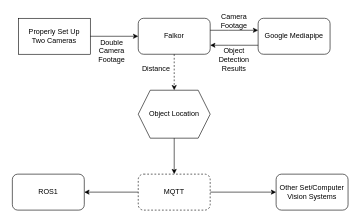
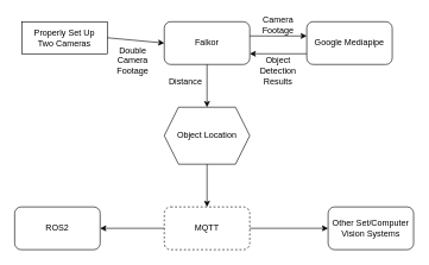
- <mxCell id="2" value="&lt;div&gt;Properly Set Up&lt;/div&gt;&lt;div&gt;Two Cameras&lt;/div&gt;" style="rounded=0;whiteSpace=wrap;html=1;" vertex="1" parent="1"><mxGeometry x="30" y="30" width="120" height="60" as="geometry" /></mxCell>
+ <mxCell id="2" value="&lt;div&gt;Properly Set Up&lt;/div&gt;&lt;div&gt;Two Cameras&lt;/div&gt;" style="rounded=0;whiteSpace=wrap;html=1;" vertex="1" parent="1"><mxGeometry x="30" y="30" width="120" height="45" as="geometry" /></mxCell>
- <mxCell id="9" value="" style="endArrow=classic;html=1;rounded=0;exitX=0.5;exitY=1;exitDx=0;exitDy=0;entryX=0.5;entryY=0;entryDx=0;entryDy=0;dashed=1;" edge="1" parent="1" source="3" target="5"><mxGeometry width="50" height="50" relative="1" as="geometry"><mxPoint x="310" y="140" as="sourcePoint" /><mxPoint x="360" y="90" as="targetPoint" /></mxGeometry></mxCell>
+ <mxCell id="9" value="" style="endArrow=classic;html=1;rounded=0;exitX=0.5;exitY=1;exitDx=0;exitDy=0;entryX=0.5;entryY=0;entryDx=0;entryDy=0;" edge="1" parent="1" source="3" target="5"><mxGeometry width="50" height="50" relative="1" as="geometry"><mxPoint x="310" y="140" as="sourcePoint" /><mxPoint x="360" y="90" as="targetPoint" /></mxGeometry></mxCell>
- <mxCell id="18" value="ROS1" style="rounded=1;whiteSpace=wrap;html=1;" vertex="1" parent="1"><mxGeometry x="20" y="290" width="120" height="60" as="geometry" /></mxCell>
+ <mxCell id="18" value="ROS2" style="rounded=1;whiteSpace=wrap;html=1;" vertex="1" parent="1"><mxGeometry x="20" y="290" width="120" height="60" as="geometry" /></mxCell>
